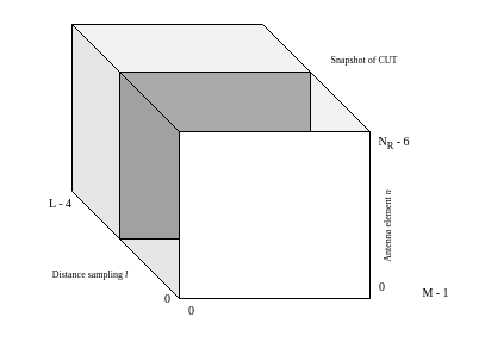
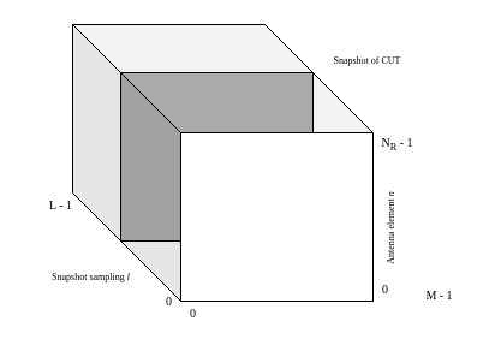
- <mxCell id="9" value="N&lt;sub&gt;R&lt;/sub&gt; - 6" style="text;html=1;resizable=0;autosize=1;align=center;verticalAlign=middle;points=[];fillColor=none;strokeColor=none;rounded=0;fontSize=10;fontFamily=Times New Roman;" parent="1" vertex="1"><mxGeometry x="305" y="110" width="50" height="20" as="geometry" /></mxCell>
+ <mxCell id="9" value="N&lt;sub&gt;R&lt;/sub&gt; - 1" style="text;html=1;resizable=0;autosize=1;align=center;verticalAlign=middle;points=[];fillColor=none;strokeColor=none;rounded=0;fontSize=10;fontFamily=Times New Roman;" parent="1" vertex="1"><mxGeometry x="305" y="110" width="50" height="20" as="geometry" /></mxCell>
- <mxCell id="13" value="L - 4" style="text;html=1;resizable=0;autosize=1;align=center;verticalAlign=middle;points=[];fillColor=none;strokeColor=none;rounded=0;fontSize=10;fontFamily=Times New Roman;" parent="1" vertex="1"><mxGeometry x="30" y="160" width="40" height="20" as="geometry" /></mxCell>
+ <mxCell id="13" value="L - 1" style="text;html=1;resizable=0;autosize=1;align=center;verticalAlign=middle;points=[];fillColor=none;strokeColor=none;rounded=0;fontSize=10;fontFamily=Times New Roman;" parent="1" vertex="1"><mxGeometry x="30" y="160" width="40" height="20" as="geometry" /></mxCell>
- <mxCell id="4" value="&lt;font style=&quot;font-size: 8px&quot;&gt;Distance sampling &lt;i style=&quot;font-size: 8px&quot;&gt;l&lt;/i&gt;&lt;/font&gt;" style="text;html=1;resizable=0;autosize=1;align=center;verticalAlign=middle;points=[];fillColor=none;strokeColor=none;rounded=0;fontSize=8;fontFamily=Times New Roman;" parent="1" vertex="1"><mxGeometry x="20" y="220" width="110" height="20" as="geometry" /></mxCell>
+ <mxCell id="4" value="&lt;font style=&quot;font-size: 8px&quot;&gt;Snapshot sampling &lt;i style=&quot;font-size: 8px&quot;&gt;l&lt;/i&gt;&lt;/font&gt;" style="text;html=1;resizable=0;autosize=1;align=center;verticalAlign=middle;points=[];fillColor=none;strokeColor=none;rounded=0;fontSize=8;fontFamily=Times New Roman;" parent="1" vertex="1"><mxGeometry x="20" y="220" width="110" height="20" as="geometry" /></mxCell>
